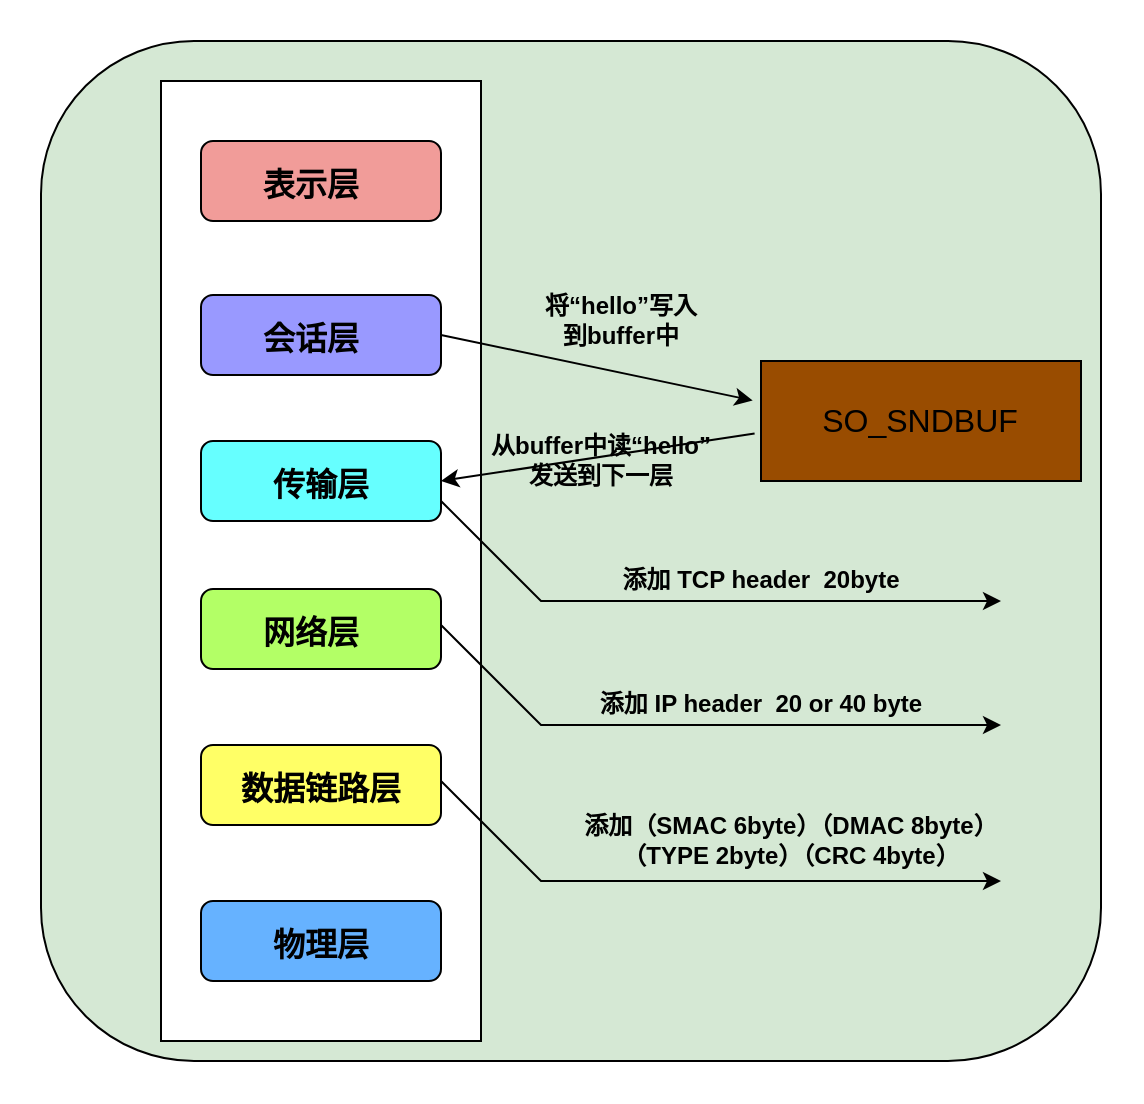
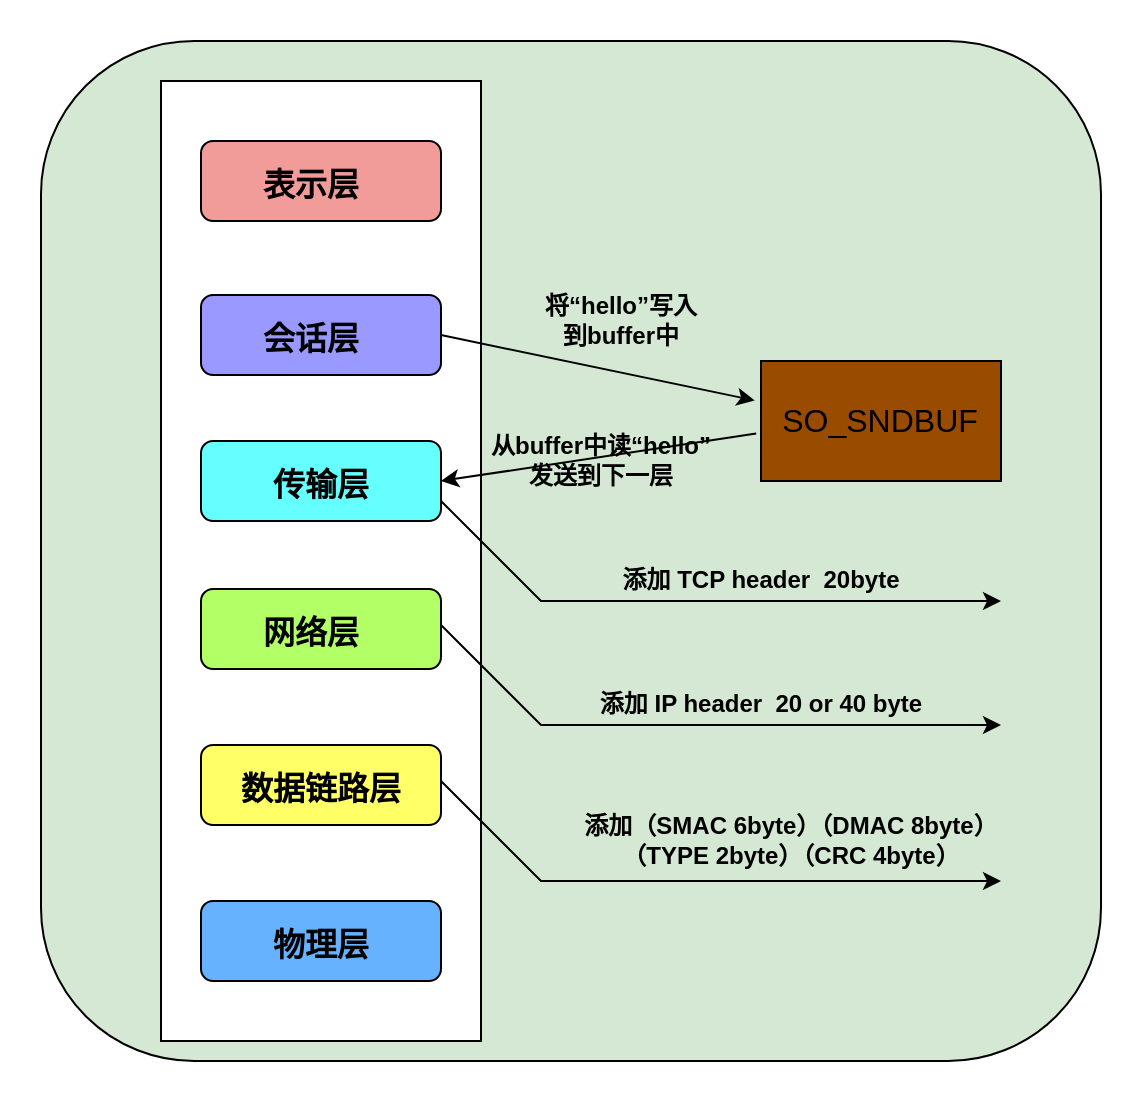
- <mxCell id="18" value="&lt;font style=&quot;font-size: 16px&quot;&gt;SO_SNDBUF&lt;/font&gt;" style="rounded=0;whiteSpace=wrap;html=1;labelBackgroundColor=none;fontSize=12;fontColor=#000000;fillColor=#994C00;" vertex="1" parent="1"><mxGeometry x="380" y="180" width="160" height="60" as="geometry" /></mxCell>
+ <mxCell id="18" value="&lt;font style=&quot;font-size: 16px&quot;&gt;SO_SNDBUF&lt;/font&gt;" style="rounded=0;whiteSpace=wrap;html=1;labelBackgroundColor=none;fontSize=12;fontColor=#000000;fillColor=#994C00;" vertex="1" parent="1"><mxGeometry x="380" y="180" width="120" height="60" as="geometry" /></mxCell>
